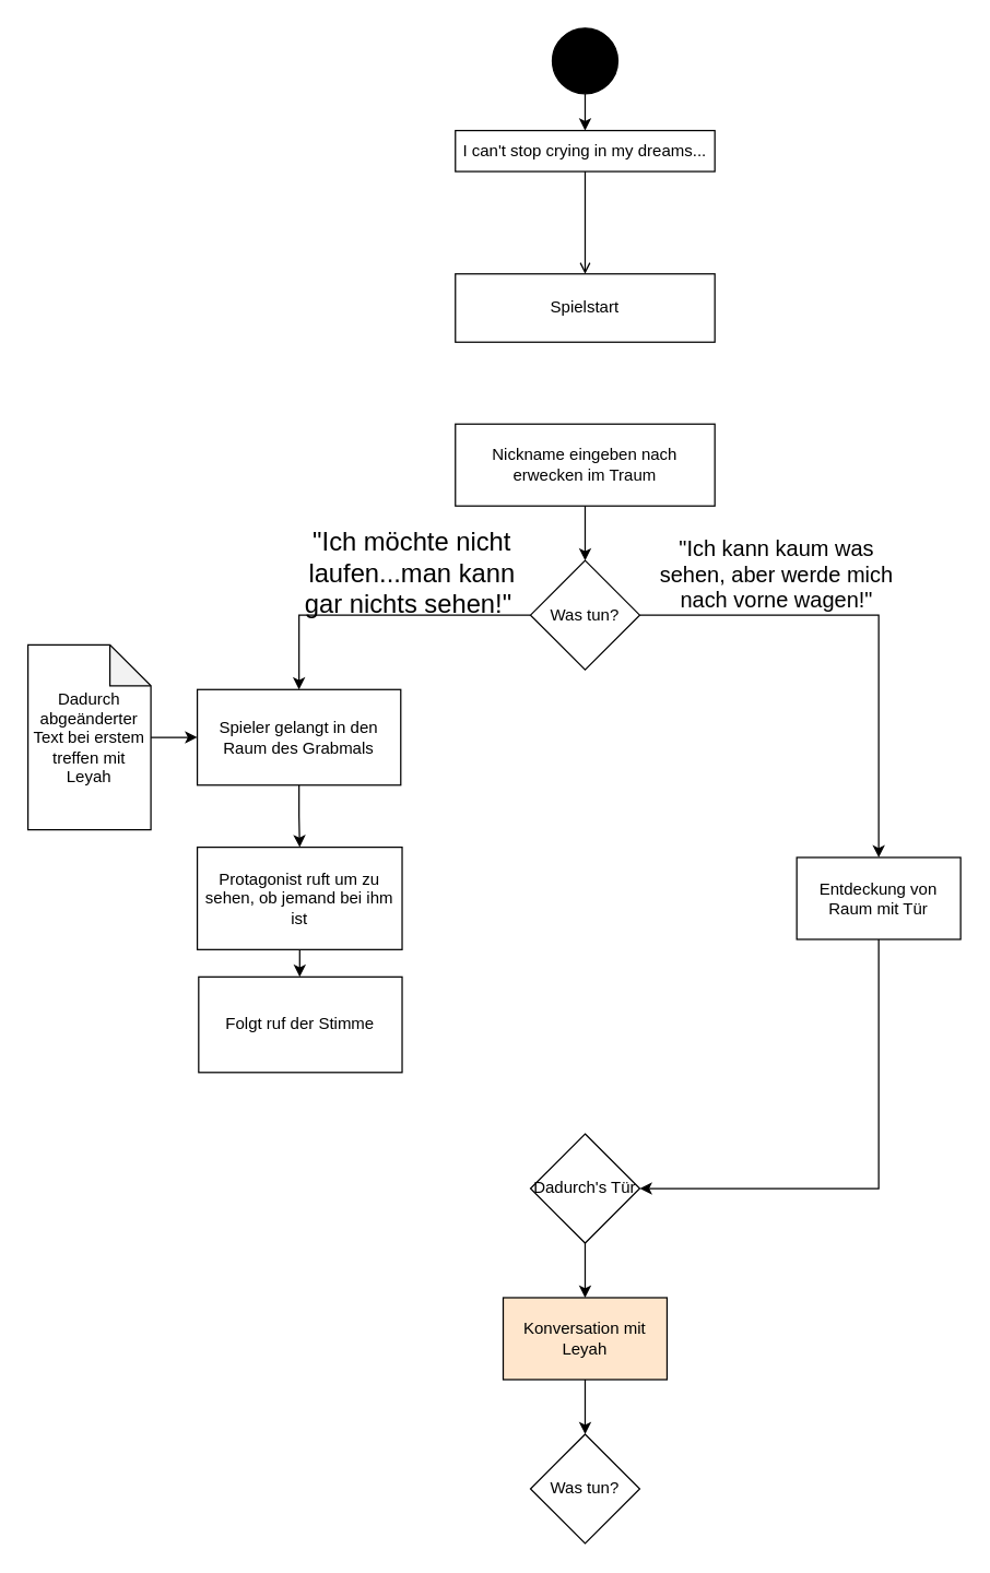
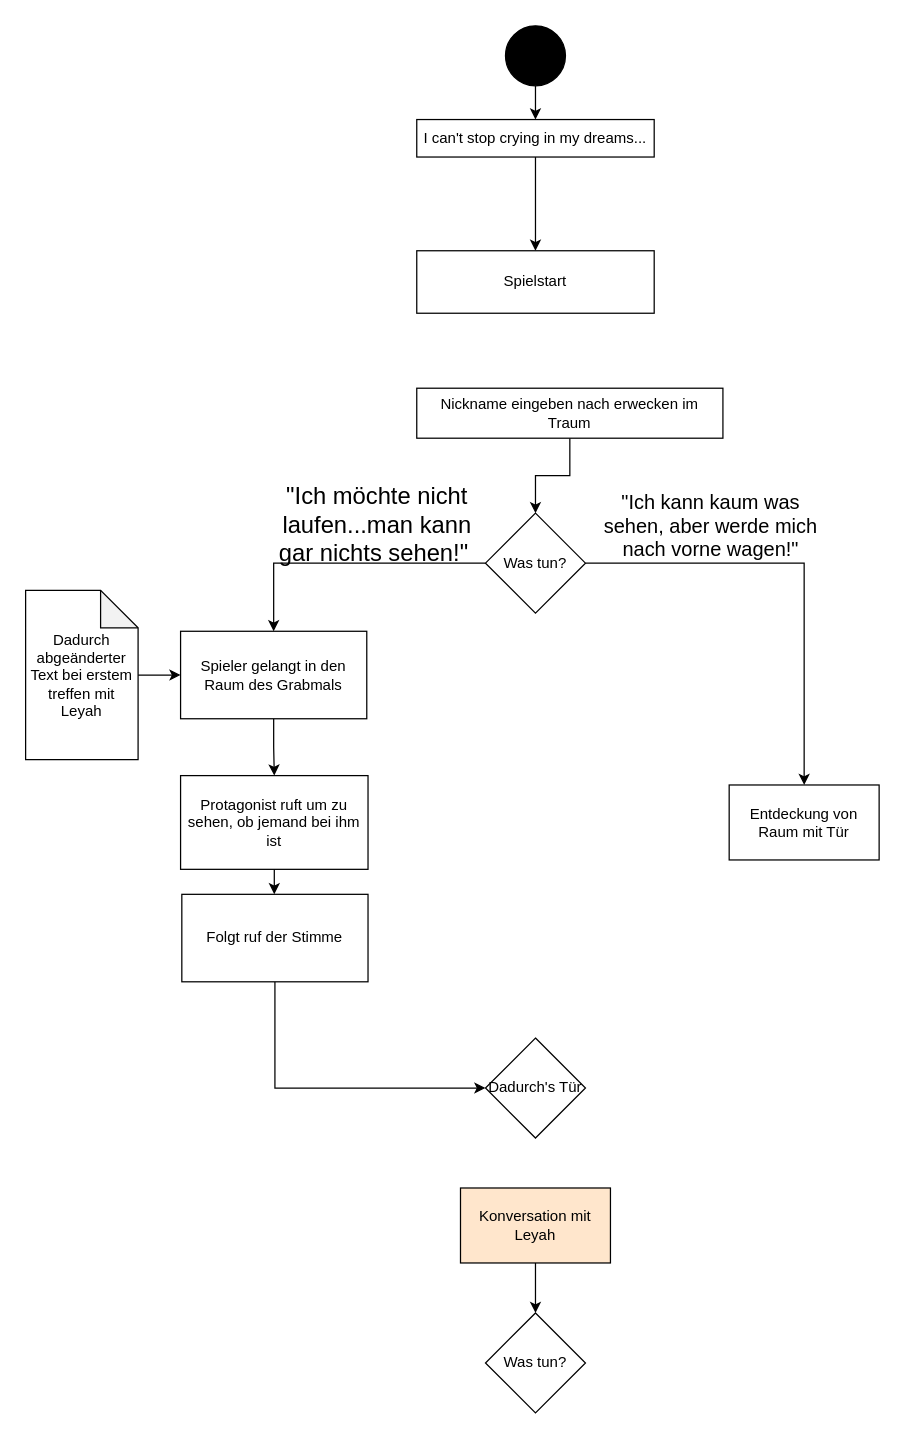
- <mxCell id="2" style="edgeStyle=orthogonalEdgeStyle;rounded=0;orthogonalLoop=1;jettySize=auto;html=1;entryX=0.5;entryY=0;entryDx=0;entryDy=0;endArrow=open;" parent="1" source="3" target="4" edge="1"><mxGeometry relative="1" as="geometry" /></mxCell>
+ <mxCell id="2" style="edgeStyle=orthogonalEdgeStyle;rounded=0;orthogonalLoop=1;jettySize=auto;html=1;entryX=0.5;entryY=0;entryDx=0;entryDy=0;" parent="1" source="3" target="4" edge="1"><mxGeometry relative="1" as="geometry" /></mxCell>
- <mxCell id="6" value="Nickname eingeben nach erwecken im Traum" style="rounded=0;whiteSpace=wrap;html=1;" parent="1" vertex="1"><mxGeometry x="333" y="310" width="190" height="60" as="geometry" /></mxCell>
+ <mxCell id="6" value="Nickname eingeben nach erwecken im Traum" style="rounded=0;whiteSpace=wrap;html=1;" parent="1" vertex="1"><mxGeometry x="333" y="310" width="245" height="40" as="geometry" /></mxCell>
- <mxCell id="12" style="edgeStyle=orthogonalEdgeStyle;rounded=0;orthogonalLoop=1;jettySize=auto;html=1;entryX=1;entryY=0.5;entryDx=0;entryDy=0;" edge="1" parent="1" source="13" target="23"><mxGeometry relative="1" as="geometry"><Array as="points"><mxPoint x="643" y="870" /></Array></mxGeometry></mxCell>
+ <mxCell id="20" style="edgeStyle=orthogonalEdgeStyle;rounded=0;orthogonalLoop=1;jettySize=auto;html=1;entryX=0;entryY=0.5;entryDx=0;entryDy=0;" edge="1" parent="1" source="21" target="23"><mxGeometry relative="1" as="geometry"><Array as="points"><mxPoint x="220" y="870" /></Array></mxGeometry></mxCell>
- <mxCell id="22" value="" style="edgeStyle=orthogonalEdgeStyle;rounded=0;orthogonalLoop=1;jettySize=auto;html=1;" edge="1" parent="1" source="23" target="25"><mxGeometry relative="1" as="geometry" /></mxCell>
